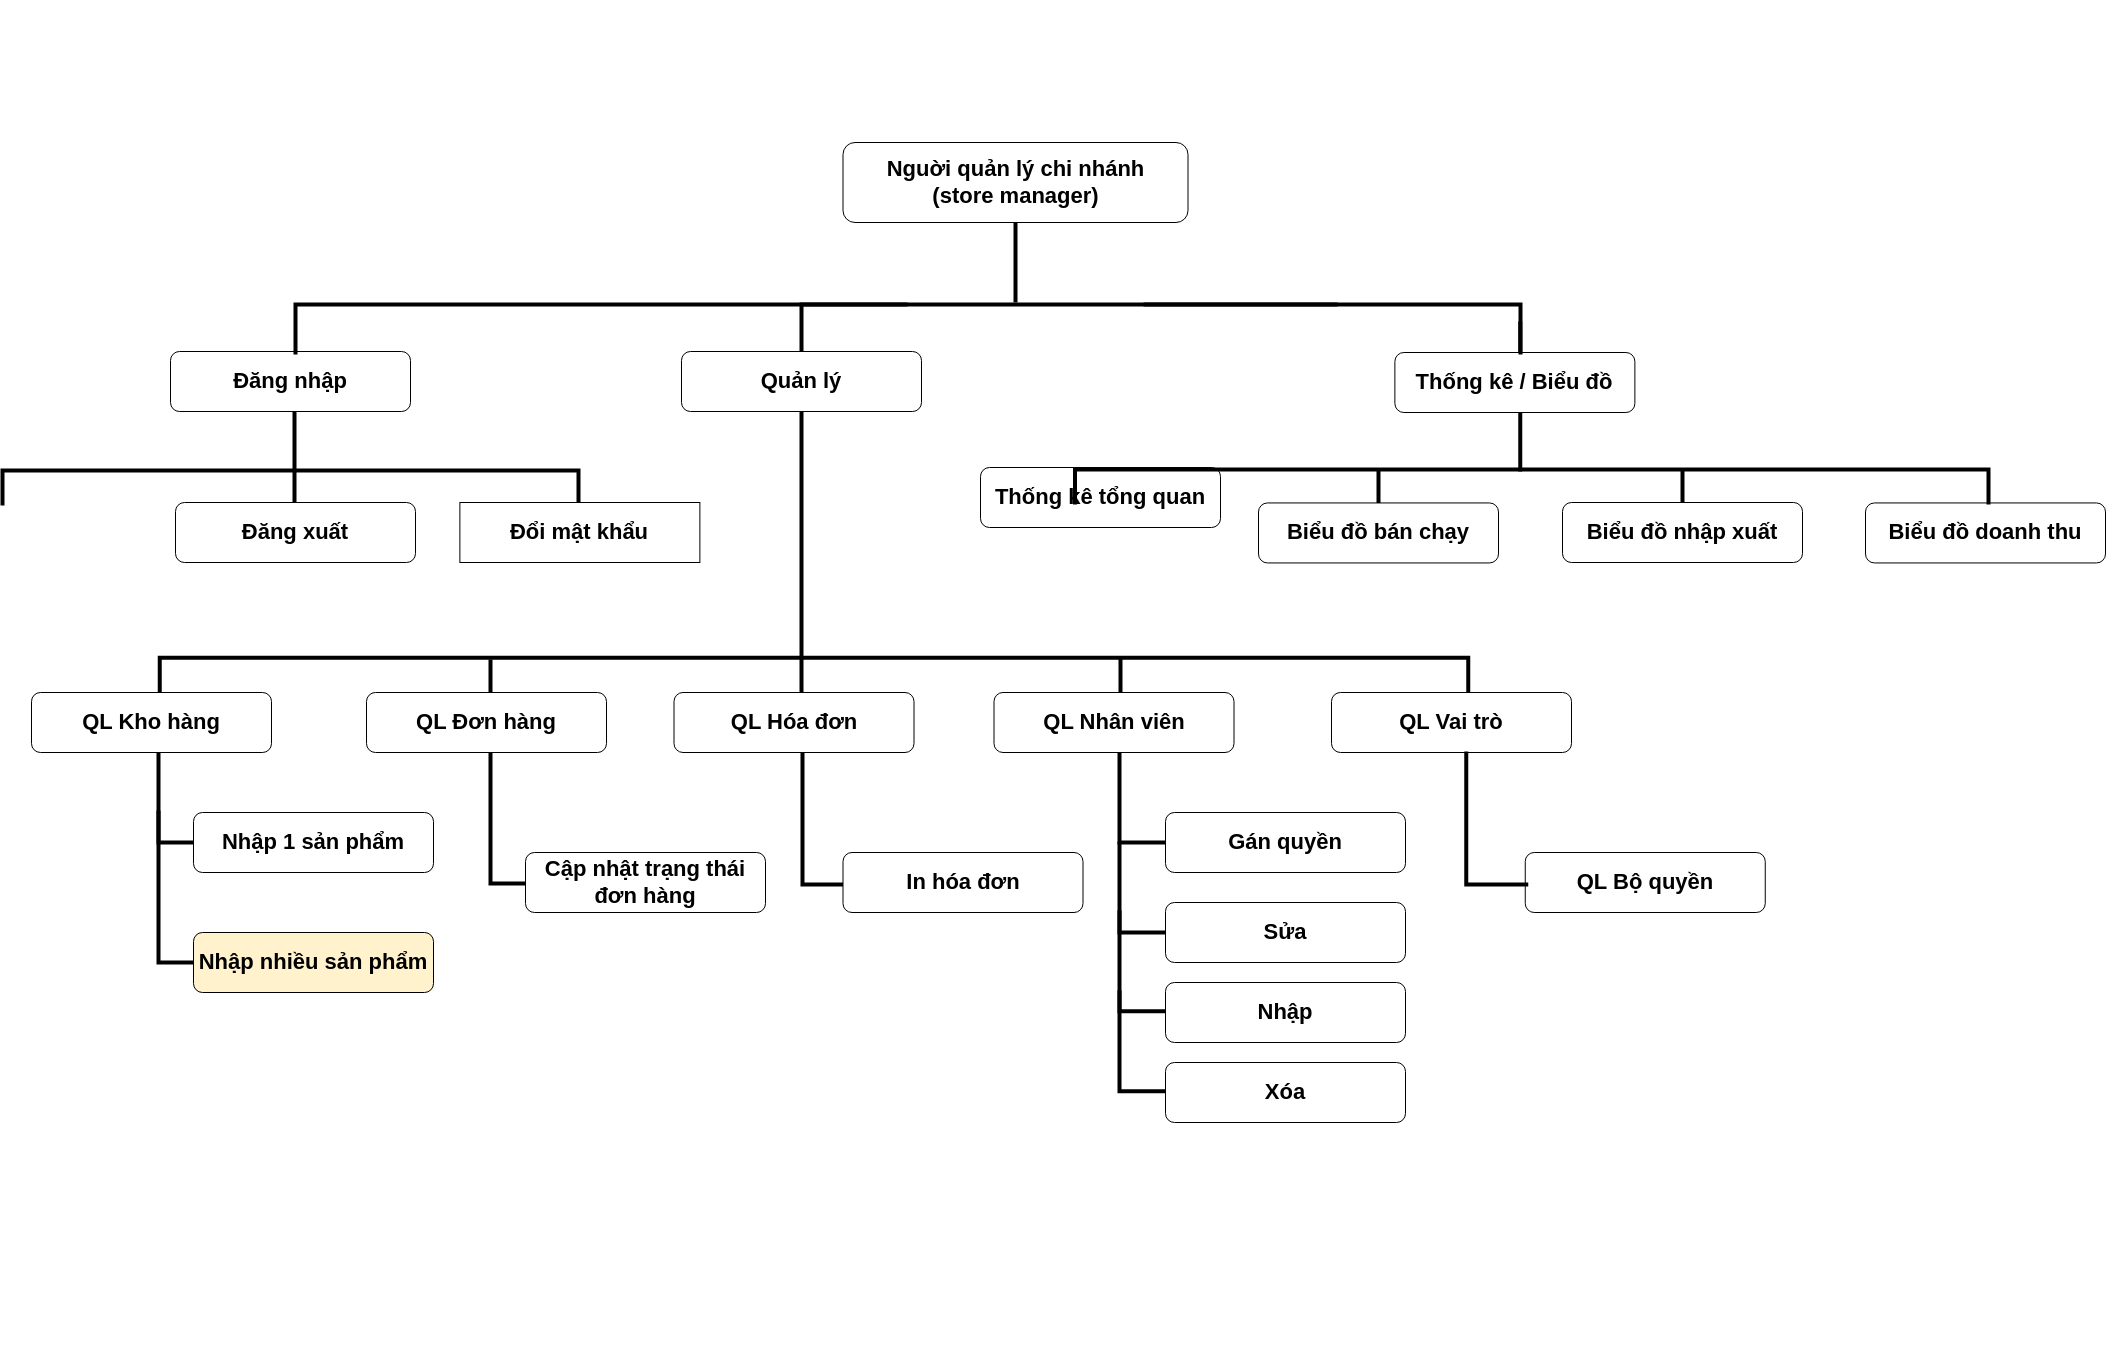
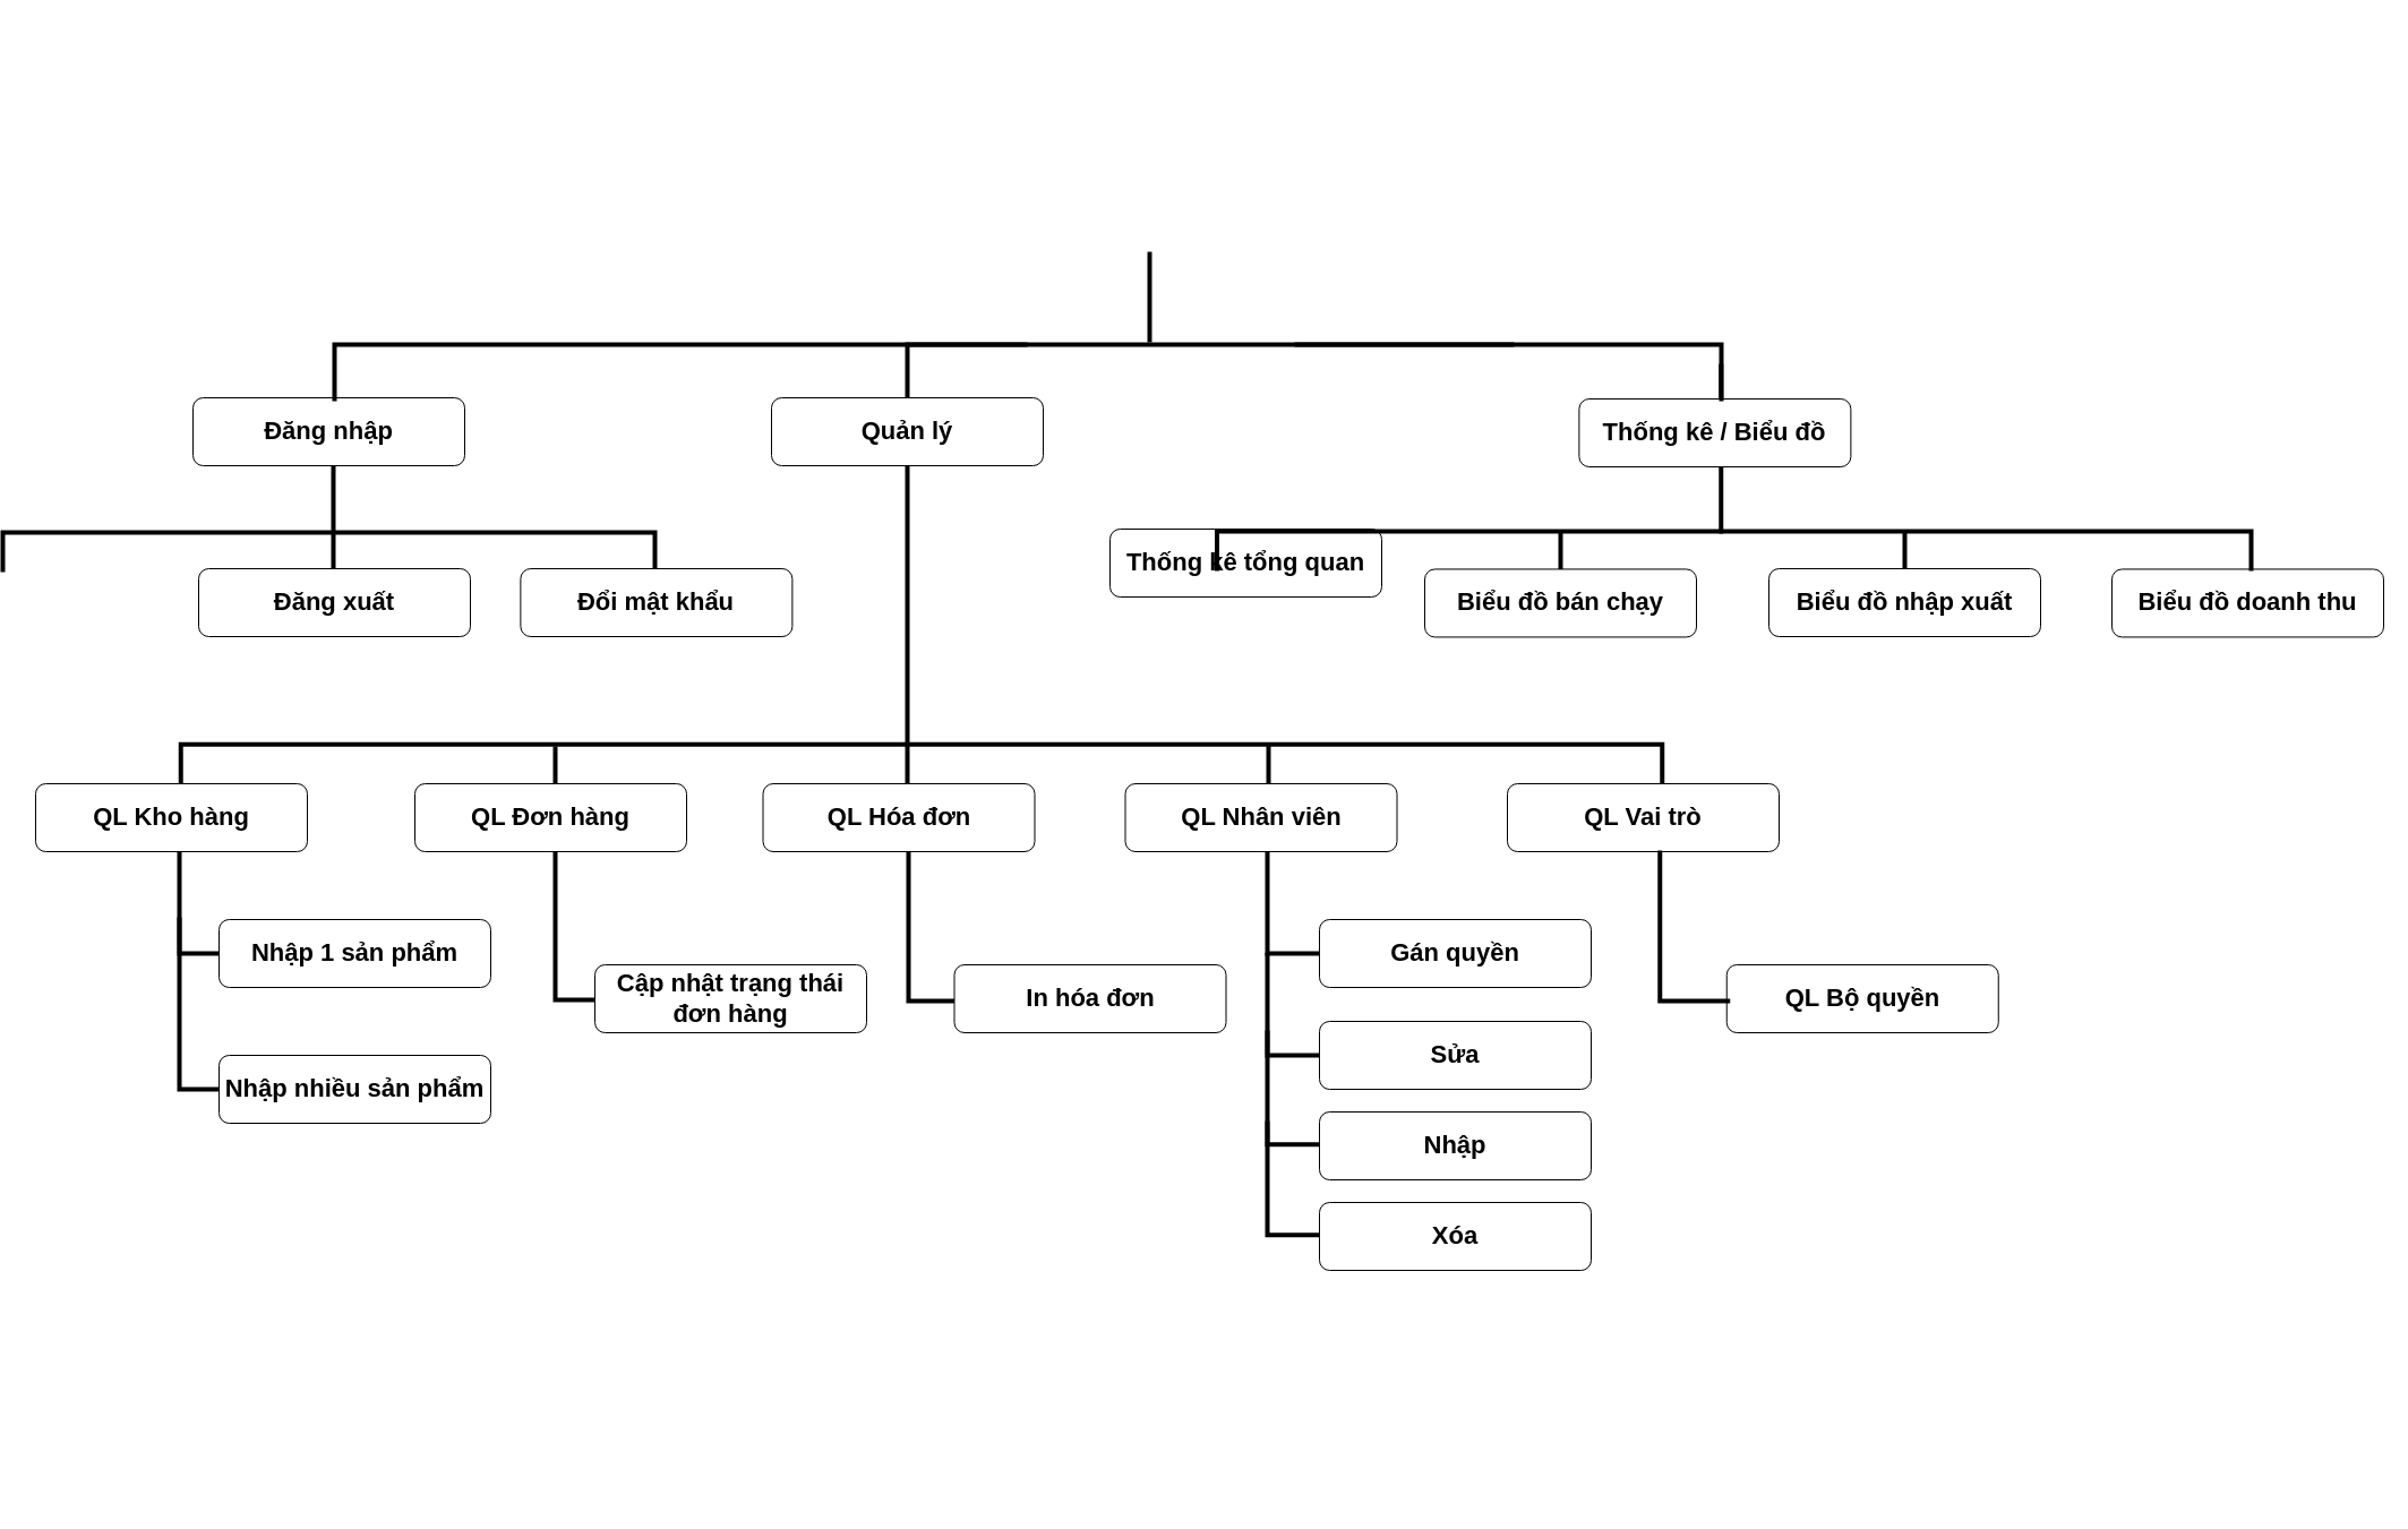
- <mxCell id="19" value="Nguời quản lý chi nhánh&lt;br&gt;(store manager)" style="rounded=1;whiteSpace=wrap;html=1;fontSize=22;fontStyle=1" vertex="1" parent="1"><mxGeometry x="831.5" y="142" width="345" height="80" as="geometry" /></mxCell>
- <mxCell id="21" value="Đổi mật khẩu" style="whiteSpace=wrap;html=1;fontSize=22;fontStyle=1;rounded=0;" vertex="1" parent="1"><mxGeometry x="448.38" y="502" width="240" height="60" as="geometry" /></mxCell>
+ <mxCell id="21" value="Đổi mật khẩu" style="rounded=1;whiteSpace=wrap;html=1;fontSize=22;fontStyle=1" vertex="1" parent="1"><mxGeometry x="448.38" y="502" width="240" height="60" as="geometry" /></mxCell>
- <mxCell id="40" value="Nhập nhiều sản phẩm" style="rounded=1;whiteSpace=wrap;html=1;fontSize=22;fontStyle=1;direction=east;fillColor=#fff2cc;" vertex="1" parent="1"><mxGeometry x="182" y="932" width="240" height="60" as="geometry" /></mxCell>
+ <mxCell id="40" value="Nhập nhiều sản phẩm" style="rounded=1;whiteSpace=wrap;html=1;fontSize=22;fontStyle=1;direction=east;" vertex="1" parent="1"><mxGeometry x="182" y="932" width="240" height="60" as="geometry" /></mxCell>
